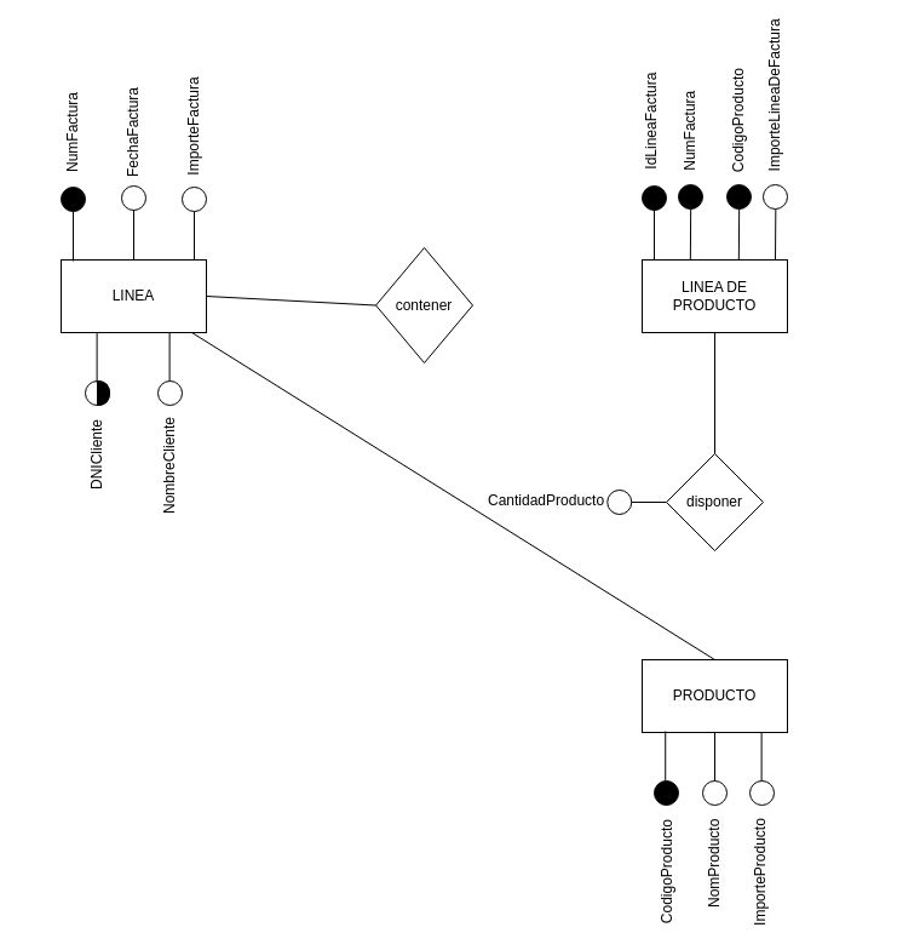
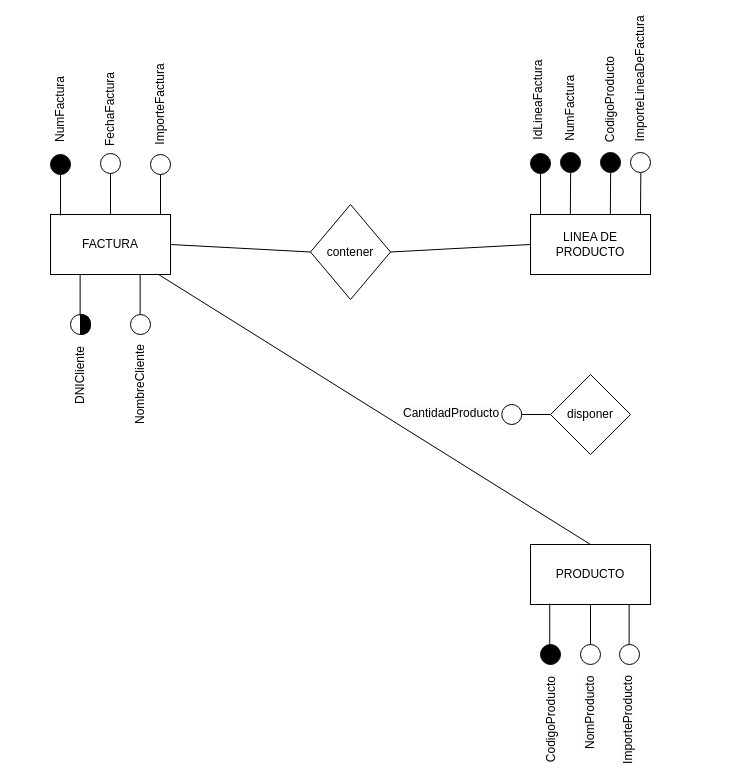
- <mxCell id="2" value="LINEA" style="rounded=0;whiteSpace=wrap;html=1;" vertex="1" parent="1"><mxGeometry x="50" y="171" width="120" height="60" as="geometry" /></mxCell>
+ <mxCell id="2" value="FACTURA" style="rounded=0;whiteSpace=wrap;html=1;" vertex="1" parent="1"><mxGeometry x="50" y="171" width="120" height="60" as="geometry" /></mxCell>
+ <mxCell id="6" value="" style="endArrow=none;html=1;rounded=0;entryX=0;entryY=0.5;entryDx=0;entryDy=0;exitX=1;exitY=0.5;exitDx=0;exitDy=0;" edge="1" parent="1" source="8" target="3"><mxGeometry width="50" height="50" relative="1" as="geometry"><mxPoint x="340" y="441" as="sourcePoint" /><mxPoint x="390" y="391" as="targetPoint" /></mxGeometry></mxCell>
- <mxCell id="5" value="" style="endArrow=none;html=1;rounded=0;entryX=0.5;entryY=1;entryDx=0;entryDy=0;exitX=0.5;exitY=0;exitDx=0;exitDy=0;" edge="1" parent="1" source="10" target="3"><mxGeometry width="50" height="50" relative="1" as="geometry"><mxPoint x="340" y="441" as="sourcePoint" /><mxPoint x="390" y="391" as="targetPoint" /></mxGeometry></mxCell>
